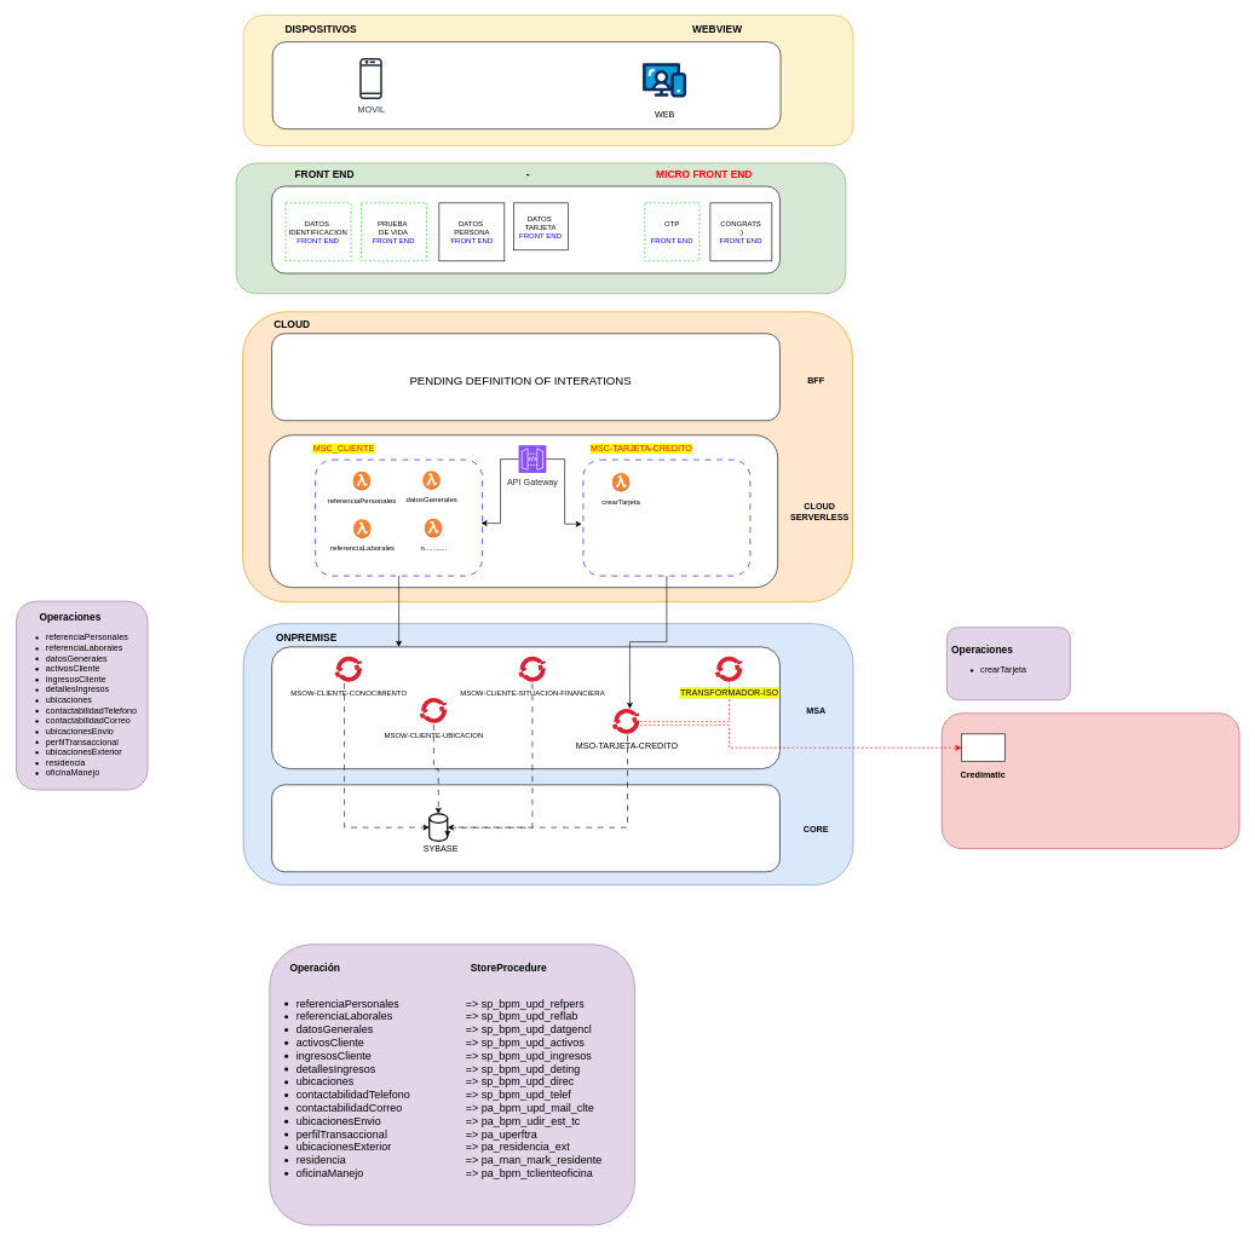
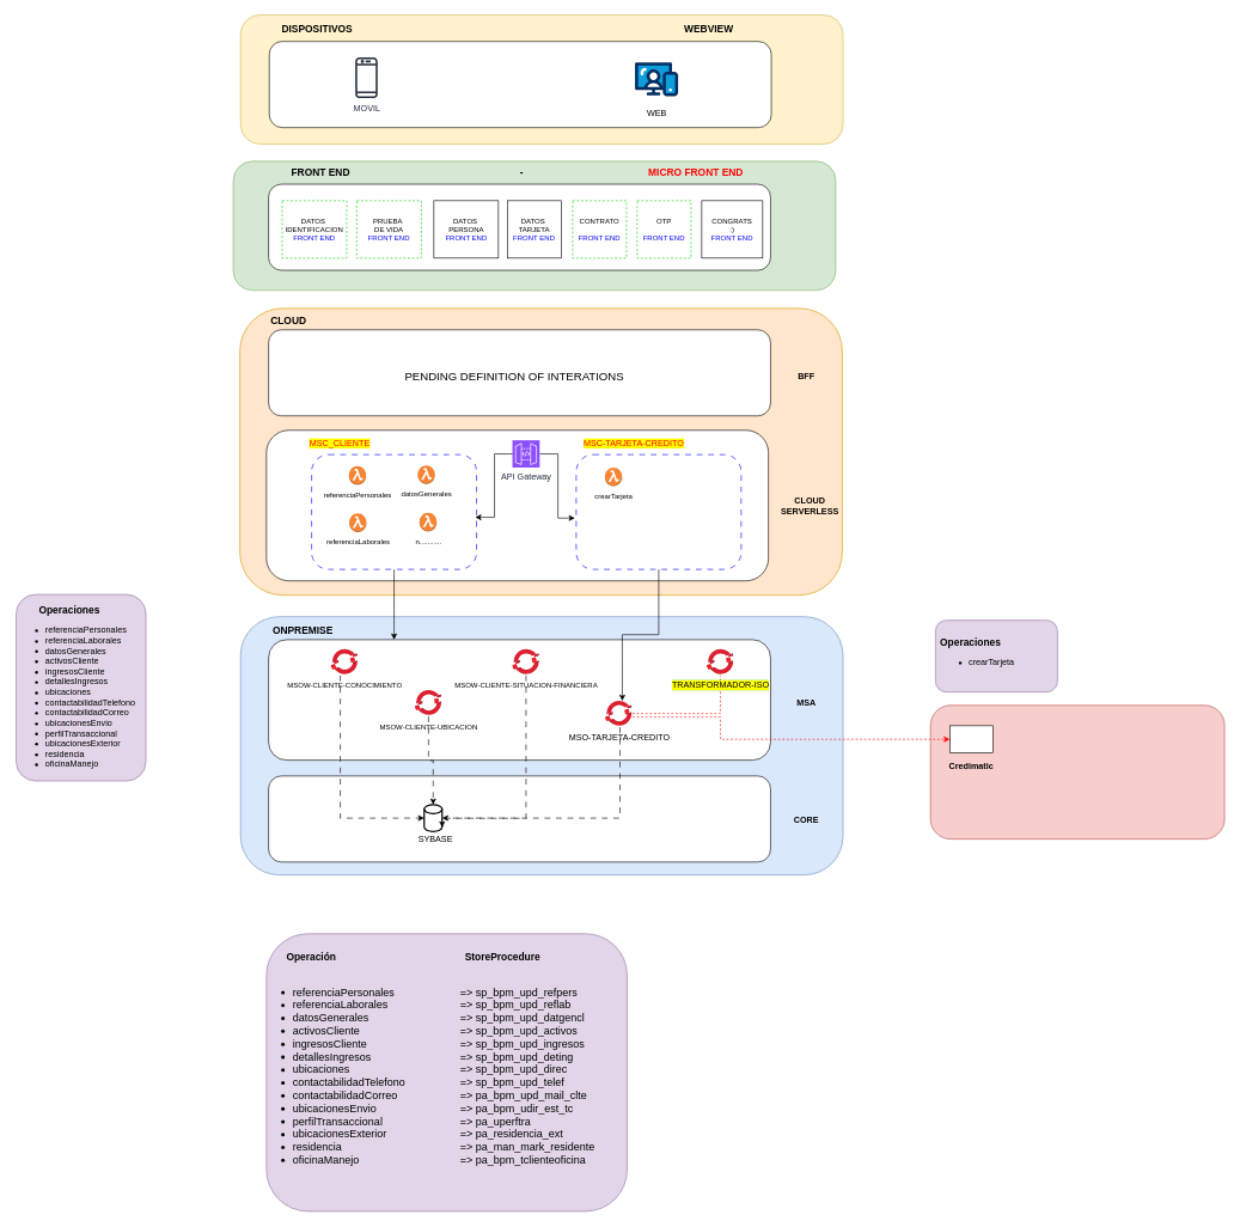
- <mxCell id="53" value="&lt;div style=&quot;font-size: 10px;&quot;&gt;&lt;font style=&quot;font-size: 10px;&quot;&gt;DATOS&amp;nbsp;&lt;/font&gt;&lt;/div&gt;&lt;div style=&quot;font-size: 10px;&quot;&gt;&lt;font style=&quot;font-size: 10px;&quot;&gt;TARJETA&lt;/font&gt;&lt;/div&gt;&lt;div style=&quot;font-size: 10px;&quot;&gt;&lt;font style=&quot;font-size: 10px;&quot; color=&quot;#0000ff&quot;&gt;FRONT END&lt;/font&gt;&lt;/div&gt;" style="rounded=0;whiteSpace=wrap;html=1;verticalAlign=middle;horizontal=1;" vertex="1" parent="1"><mxGeometry x="707.25" y="279" width="75" height="65" as="geometry" /></mxCell>
+ <mxCell id="53" value="&lt;div style=&quot;font-size: 10px;&quot;&gt;&lt;font style=&quot;font-size: 10px;&quot;&gt;DATOS&amp;nbsp;&lt;/font&gt;&lt;/div&gt;&lt;div style=&quot;font-size: 10px;&quot;&gt;&lt;font style=&quot;font-size: 10px;&quot;&gt;TARJETA&lt;/font&gt;&lt;/div&gt;&lt;div style=&quot;font-size: 10px;&quot;&gt;&lt;font style=&quot;font-size: 10px;&quot; color=&quot;#0000ff&quot;&gt;FRONT END&lt;/font&gt;&lt;/div&gt;" style="rounded=0;whiteSpace=wrap;html=1;verticalAlign=middle;horizontal=1;" vertex="1" parent="1"><mxGeometry x="707.25" y="279" width="75" height="80" as="geometry" /></mxCell>
+ <mxCell id="54" value="&lt;div style=&quot;font-size: 10px;&quot;&gt;&lt;font style=&quot;font-size: 10px;&quot;&gt;CONTRATO&lt;/font&gt;&lt;/div&gt;&lt;div style=&quot;font-size: 10px;&quot;&gt;&lt;font style=&quot;font-size: 10px;&quot;&gt;&lt;br&gt;&lt;/font&gt;&lt;/div&gt;&lt;div style=&quot;font-size: 10px;&quot;&gt;&lt;font style=&quot;font-size: 10px;&quot; color=&quot;#0000ff&quot;&gt;FRONT END&lt;/font&gt;&lt;/div&gt;" style="rounded=0;whiteSpace=wrap;html=1;verticalAlign=middle;horizontal=1;dashed=1;strokeColor=#00CC00;" vertex="1" parent="1"><mxGeometry x="798" y="279" width="75" height="80" as="geometry" /></mxCell>
